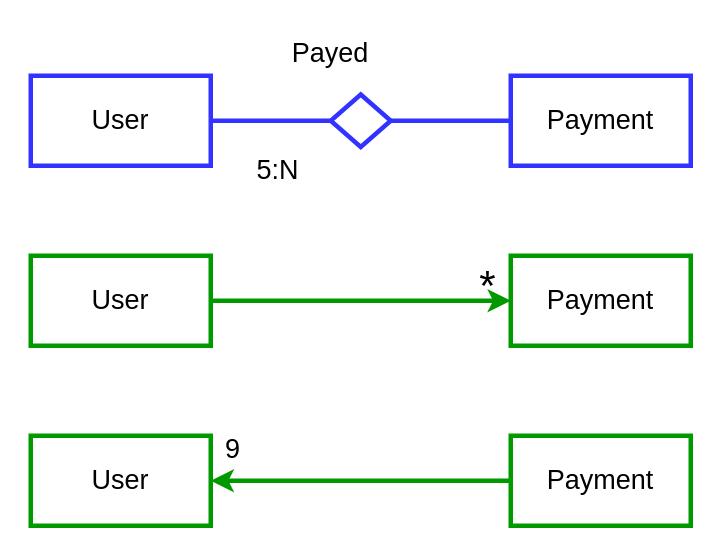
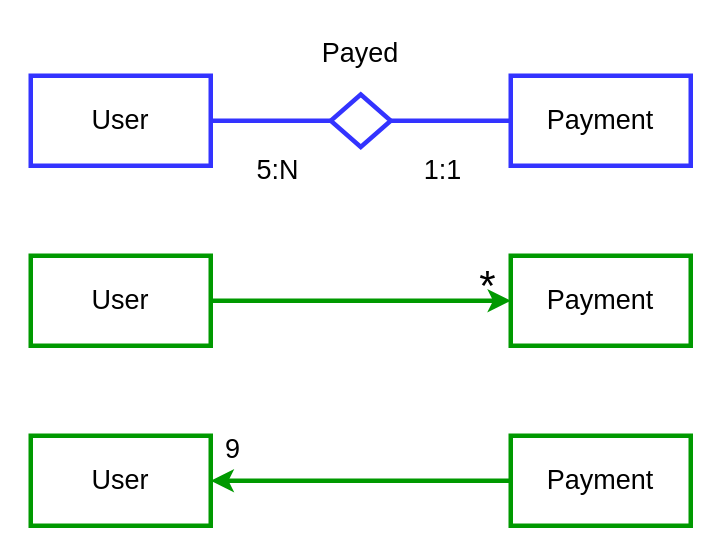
- <mxCell id="13" value="&lt;font style=&quot;font-size: 18px&quot;&gt;Payed&lt;/font&gt;" style="text;html=1;strokeColor=none;fillColor=none;align=center;verticalAlign=middle;whiteSpace=wrap;rounded=0;" parent="1" vertex="1"><mxGeometry x="190" y="20" width="60" height="30" as="geometry" /></mxCell>
+ <mxCell id="13" value="&lt;font style=&quot;font-size: 18px&quot;&gt;Payed&lt;/font&gt;" style="text;html=1;strokeColor=none;fillColor=none;align=center;verticalAlign=middle;whiteSpace=wrap;rounded=0;" parent="1" vertex="1"><mxGeometry x="210" y="20" width="60" height="30" as="geometry" /></mxCell>
+ <mxCell id="15" value="&lt;font style=&quot;font-size: 18px&quot;&gt;1:1&lt;/font&gt;" style="text;html=1;strokeColor=none;fillColor=none;align=center;verticalAlign=middle;whiteSpace=wrap;rounded=0;" parent="1" vertex="1"><mxGeometry x="270" y="97.5" width="50" height="30" as="geometry" /></mxCell>
